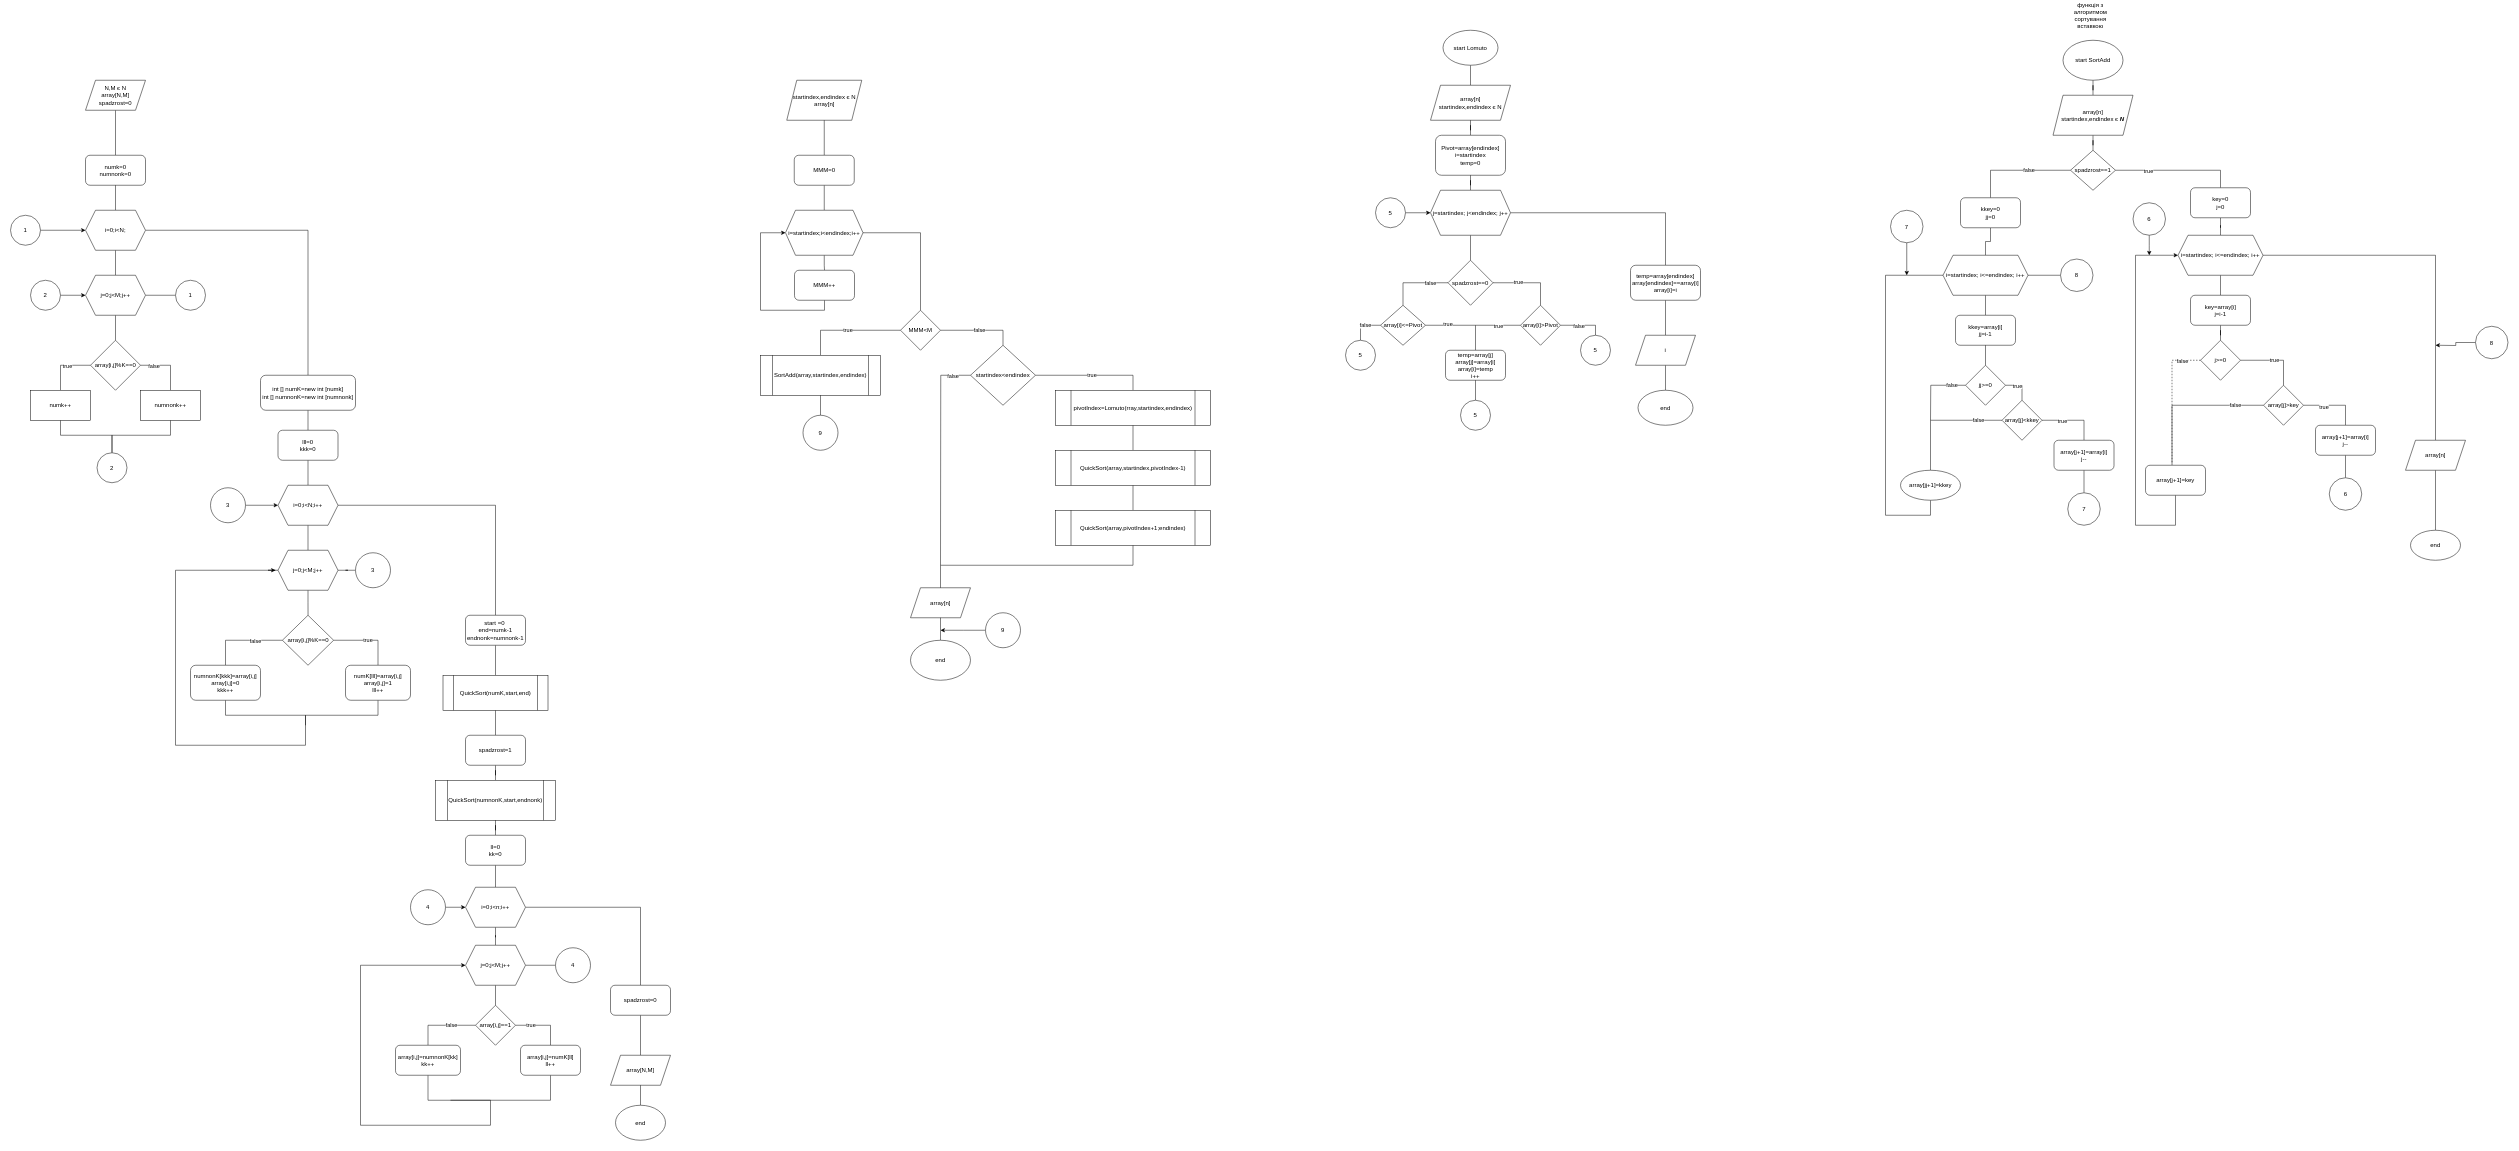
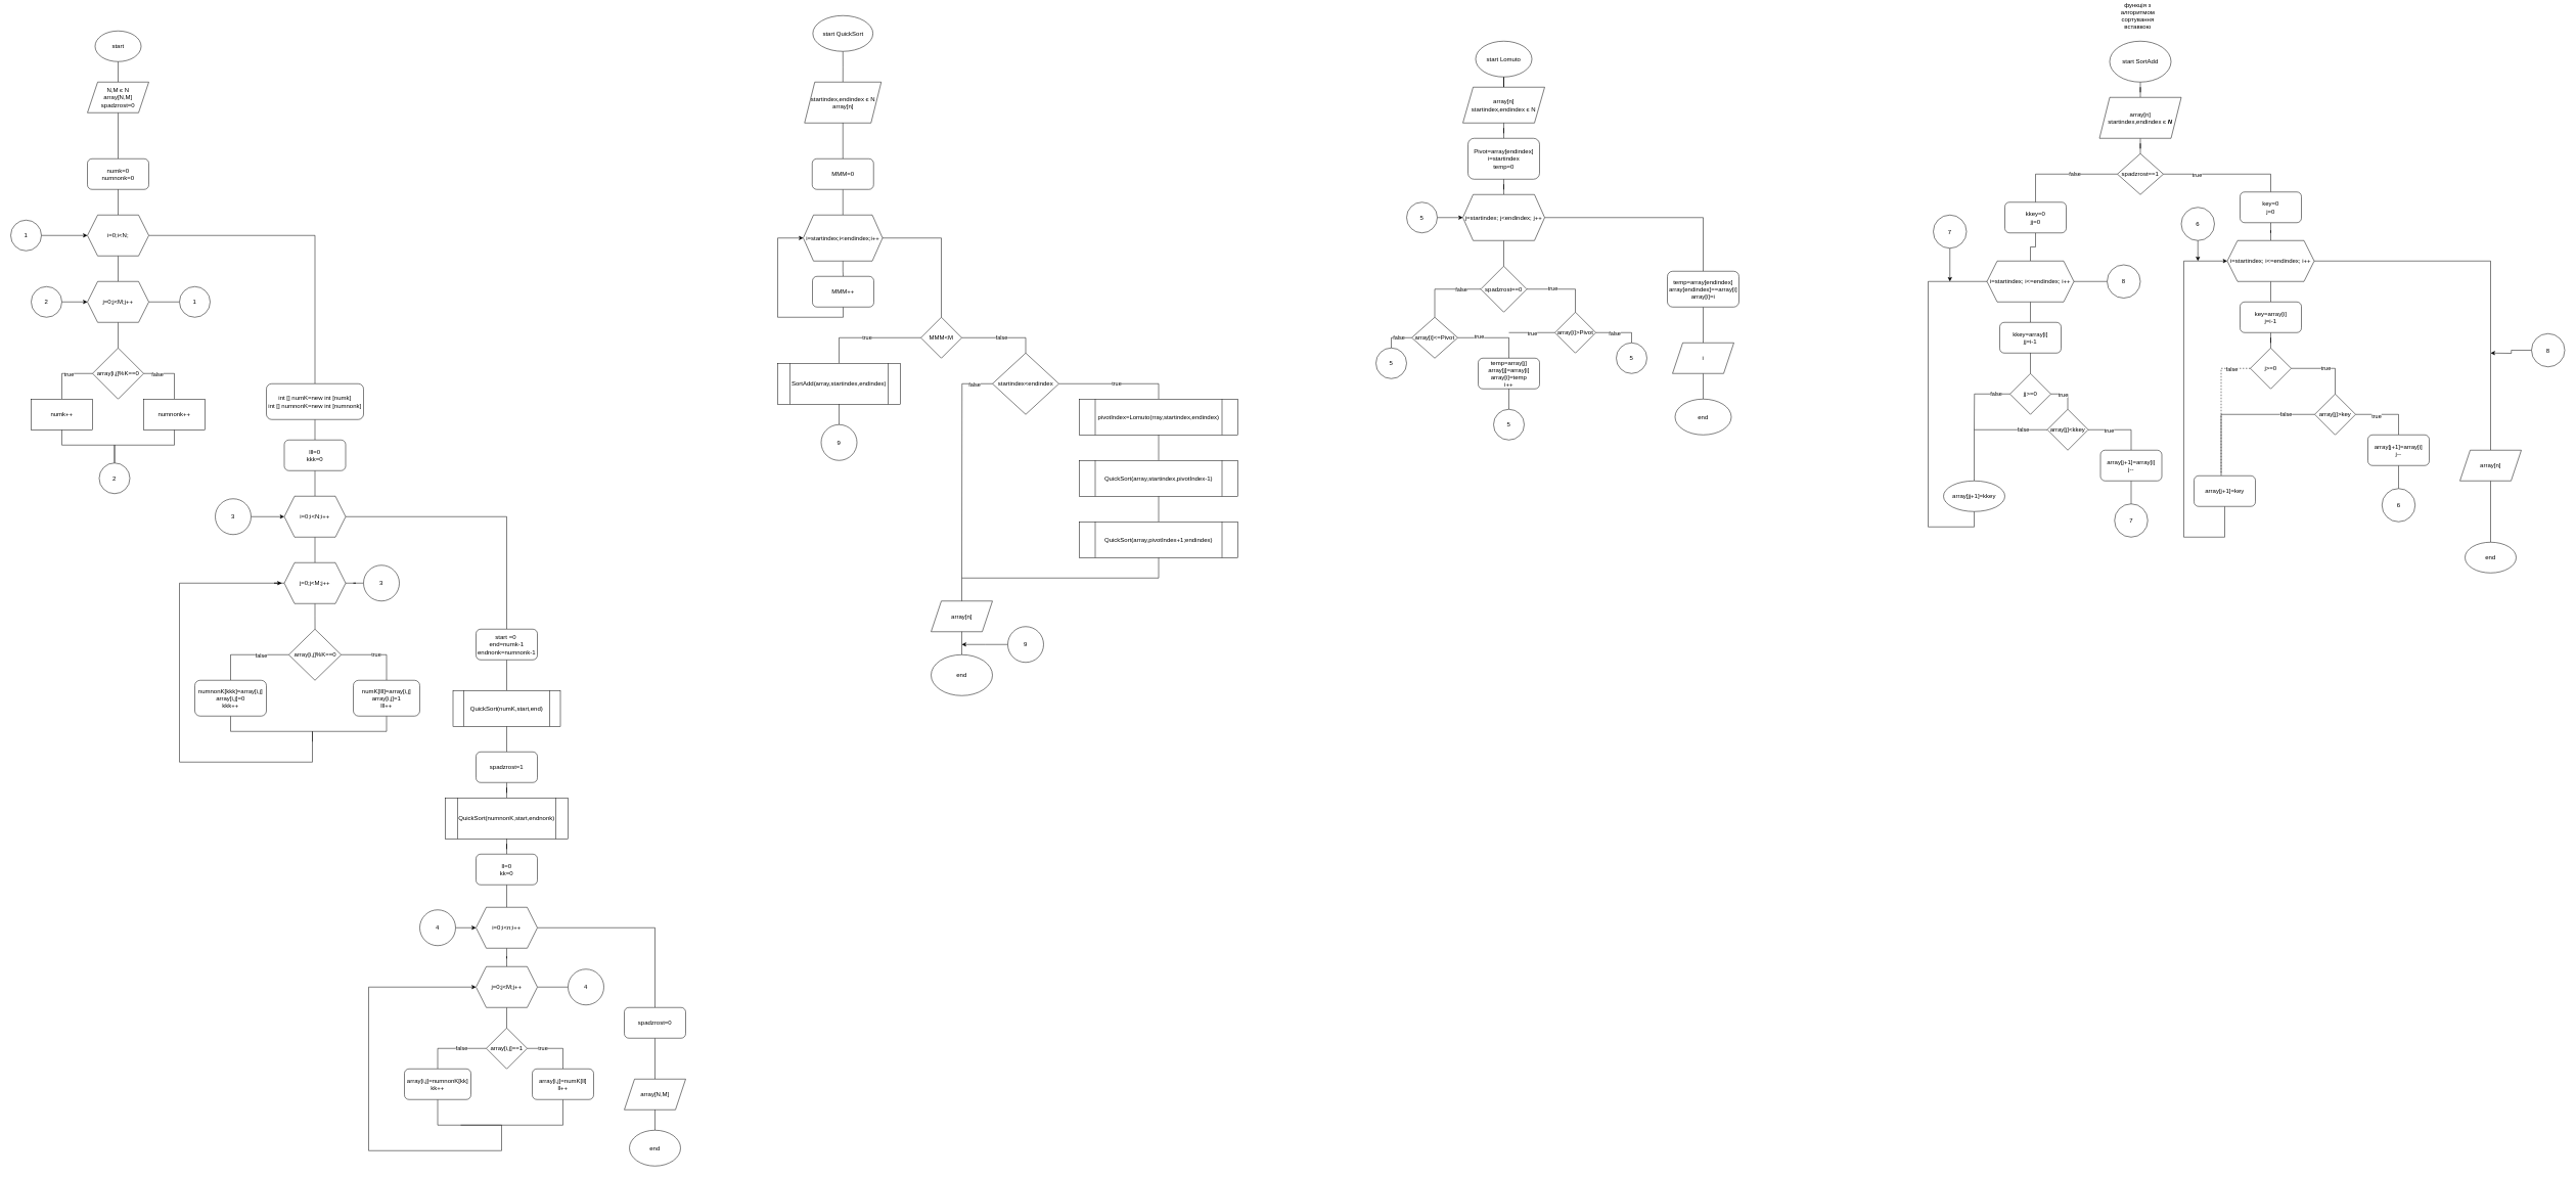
+ <mxCell id="82" value="start QuickSort" style="ellipse;whiteSpace=wrap;html=1;" parent="1" vertex="1"><mxGeometry x="1588.75" y="30" width="117.5" height="70" as="geometry" /></mxCell>
+ <mxCell id="3" value="start" style="ellipse;whiteSpace=wrap;html=1;" parent="1" vertex="1"><mxGeometry x="185" y="60" width="90" height="60" as="geometry" /></mxCell>
- <mxCell id="105" value="start Lomuto" style="ellipse;whiteSpace=wrap;html=1;" vertex="1" parent="1"><mxGeometry x="2885" y="60" width="110" height="70" as="geometry" /></mxCell>
+ <mxCell id="105" value="start Lomuto" style="ellipse;whiteSpace=wrap;html=1;" vertex="1" parent="1"><mxGeometry x="2885" y="80" width="110" height="70" as="geometry" /></mxCell>
+ <mxCell id="81" value="" style="edgeStyle=orthogonalEdgeStyle;rounded=0;orthogonalLoop=1;jettySize=auto;html=1;endArrow=none;endFill=0;" parent="1" source="82" target="83" edge="1"><mxGeometry relative="1" as="geometry" /></mxCell>
+ <mxCell id="2" value="" style="edgeStyle=orthogonalEdgeStyle;rounded=0;orthogonalLoop=1;jettySize=auto;html=1;endArrow=none;endFill=0;" parent="1" source="3" target="5" edge="1"><mxGeometry relative="1" as="geometry" /></mxCell>
- <mxCell id="126" value="array[i]&amp;lt;=Pivot" style="rhombus;whiteSpace=wrap;html=1;" vertex="1" parent="1"><mxGeometry x="2760" y="610" width="90" height="80" as="geometry" /></mxCell>
+ <mxCell id="126" value="array[i]&amp;lt;=Pivot" style="rhombus;whiteSpace=wrap;html=1;" vertex="1" parent="1"><mxGeometry x="2760" y="620" width="90" height="80" as="geometry" /></mxCell>
